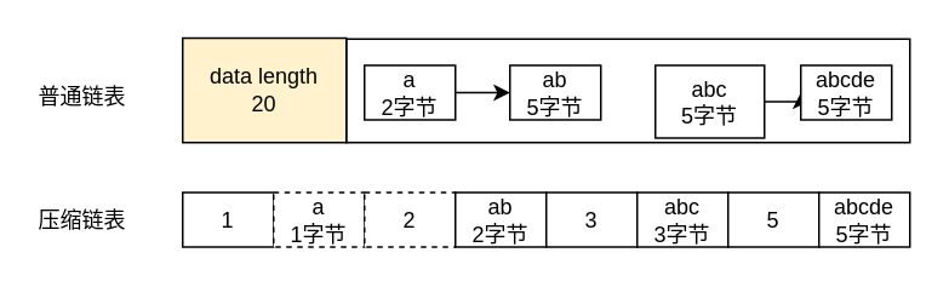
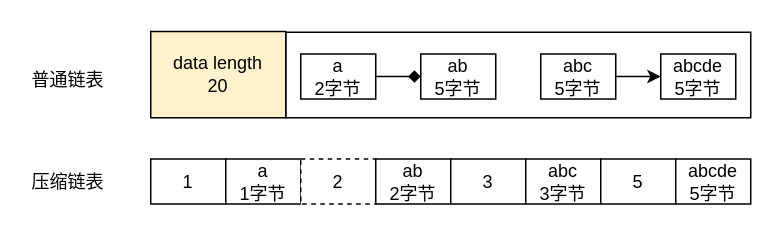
- <mxCell id="3" style="edgeStyle=orthogonalEdgeStyle;rounded=0;orthogonalLoop=1;jettySize=auto;html=1;exitX=1;exitY=0.5;exitDx=0;exitDy=0;entryX=0;entryY=0.5;entryDx=0;entryDy=0;" edge="1" parent="1" source="4" target="5"><mxGeometry relative="1" as="geometry" /></mxCell>
+ <mxCell id="3" style="edgeStyle=orthogonalEdgeStyle;rounded=0;orthogonalLoop=1;jettySize=auto;html=1;exitX=1;exitY=0.5;exitDx=0;exitDy=0;entryX=0;entryY=0.5;entryDx=0;entryDy=0;endArrow=diamond;" edge="1" parent="1" source="4" target="5"><mxGeometry relative="1" as="geometry" /></mxCell>
- <mxCell id="7" value="abc&lt;br&gt;5字节" style="rounded=0;whiteSpace=wrap;html=1;" vertex="1" parent="1"><mxGeometry x="360" y="35.5" width="60" height="40" as="geometry" /></mxCell>
+ <mxCell id="7" value="abc&lt;br&gt;5字节" style="rounded=0;whiteSpace=wrap;html=1;" vertex="1" parent="1"><mxGeometry x="360" y="35.5" width="50" height="30" as="geometry" /></mxCell>
- <mxCell id="13" value="a&lt;br&gt;1字节" style="rounded=0;whiteSpace=wrap;html=1;dashed=1;" vertex="1" parent="1"><mxGeometry x="150" y="105.5" width="50" height="30" as="geometry" /></mxCell>
+ <mxCell id="13" value="a&lt;br&gt;1字节" style="rounded=0;whiteSpace=wrap;html=1;" vertex="1" parent="1"><mxGeometry x="150" y="105.5" width="50" height="30" as="geometry" /></mxCell>
